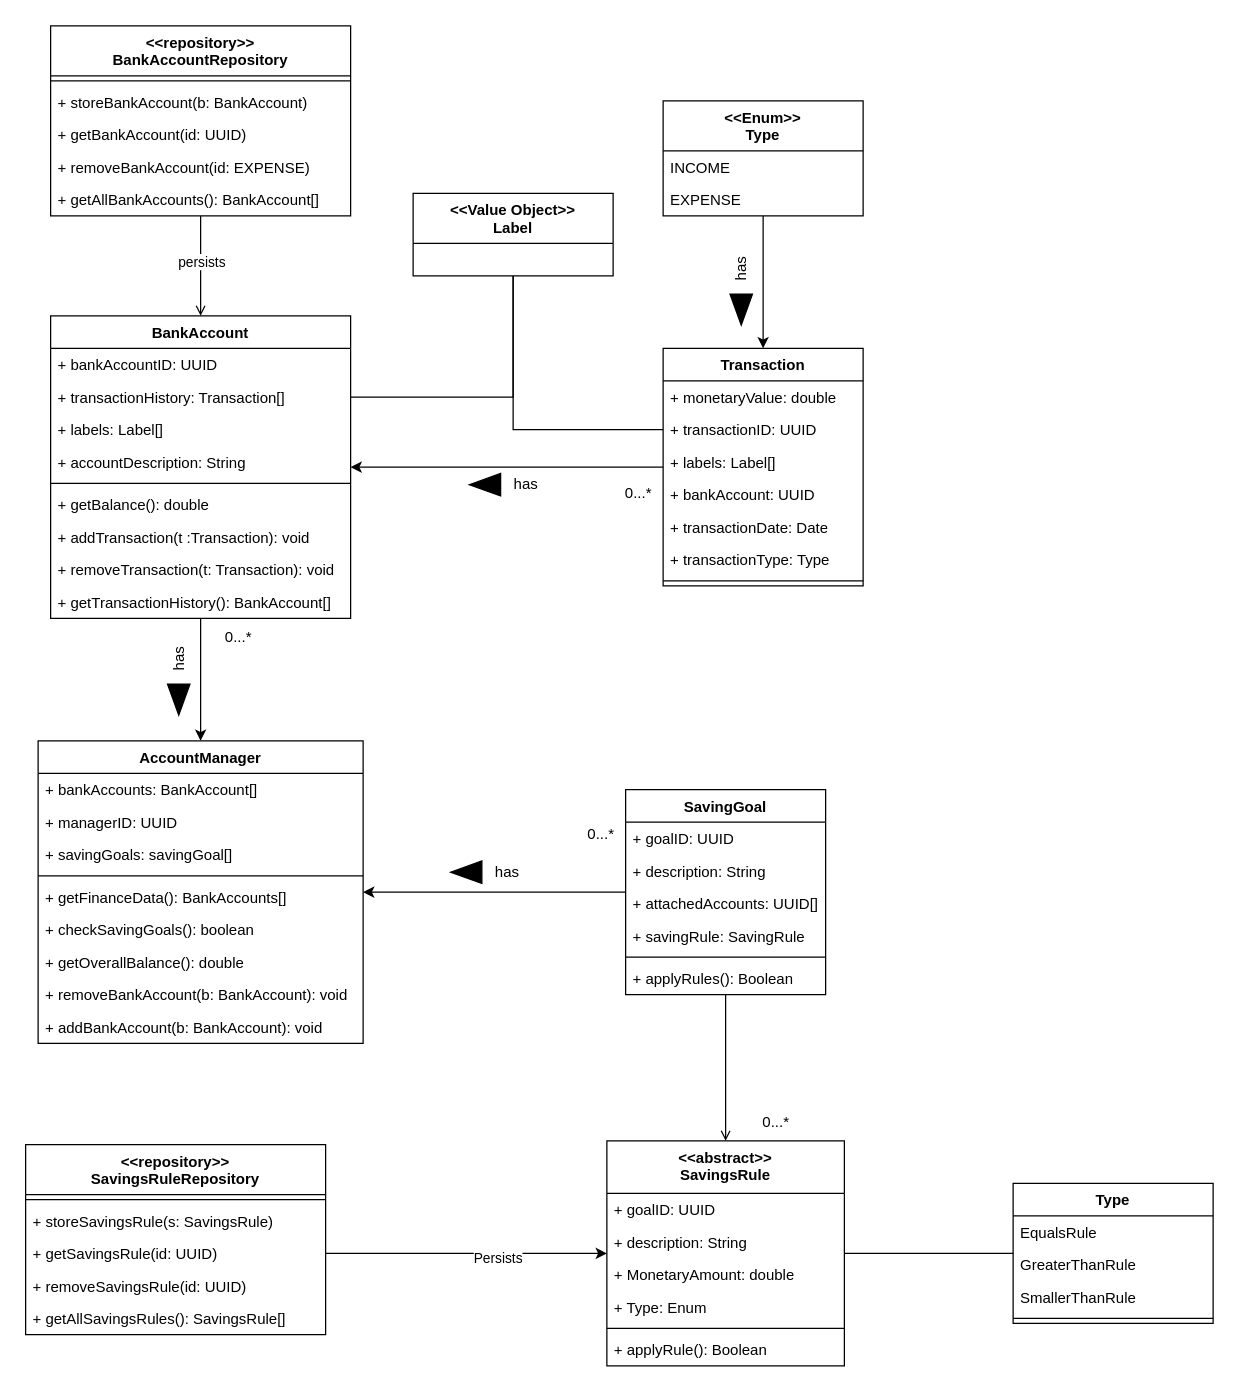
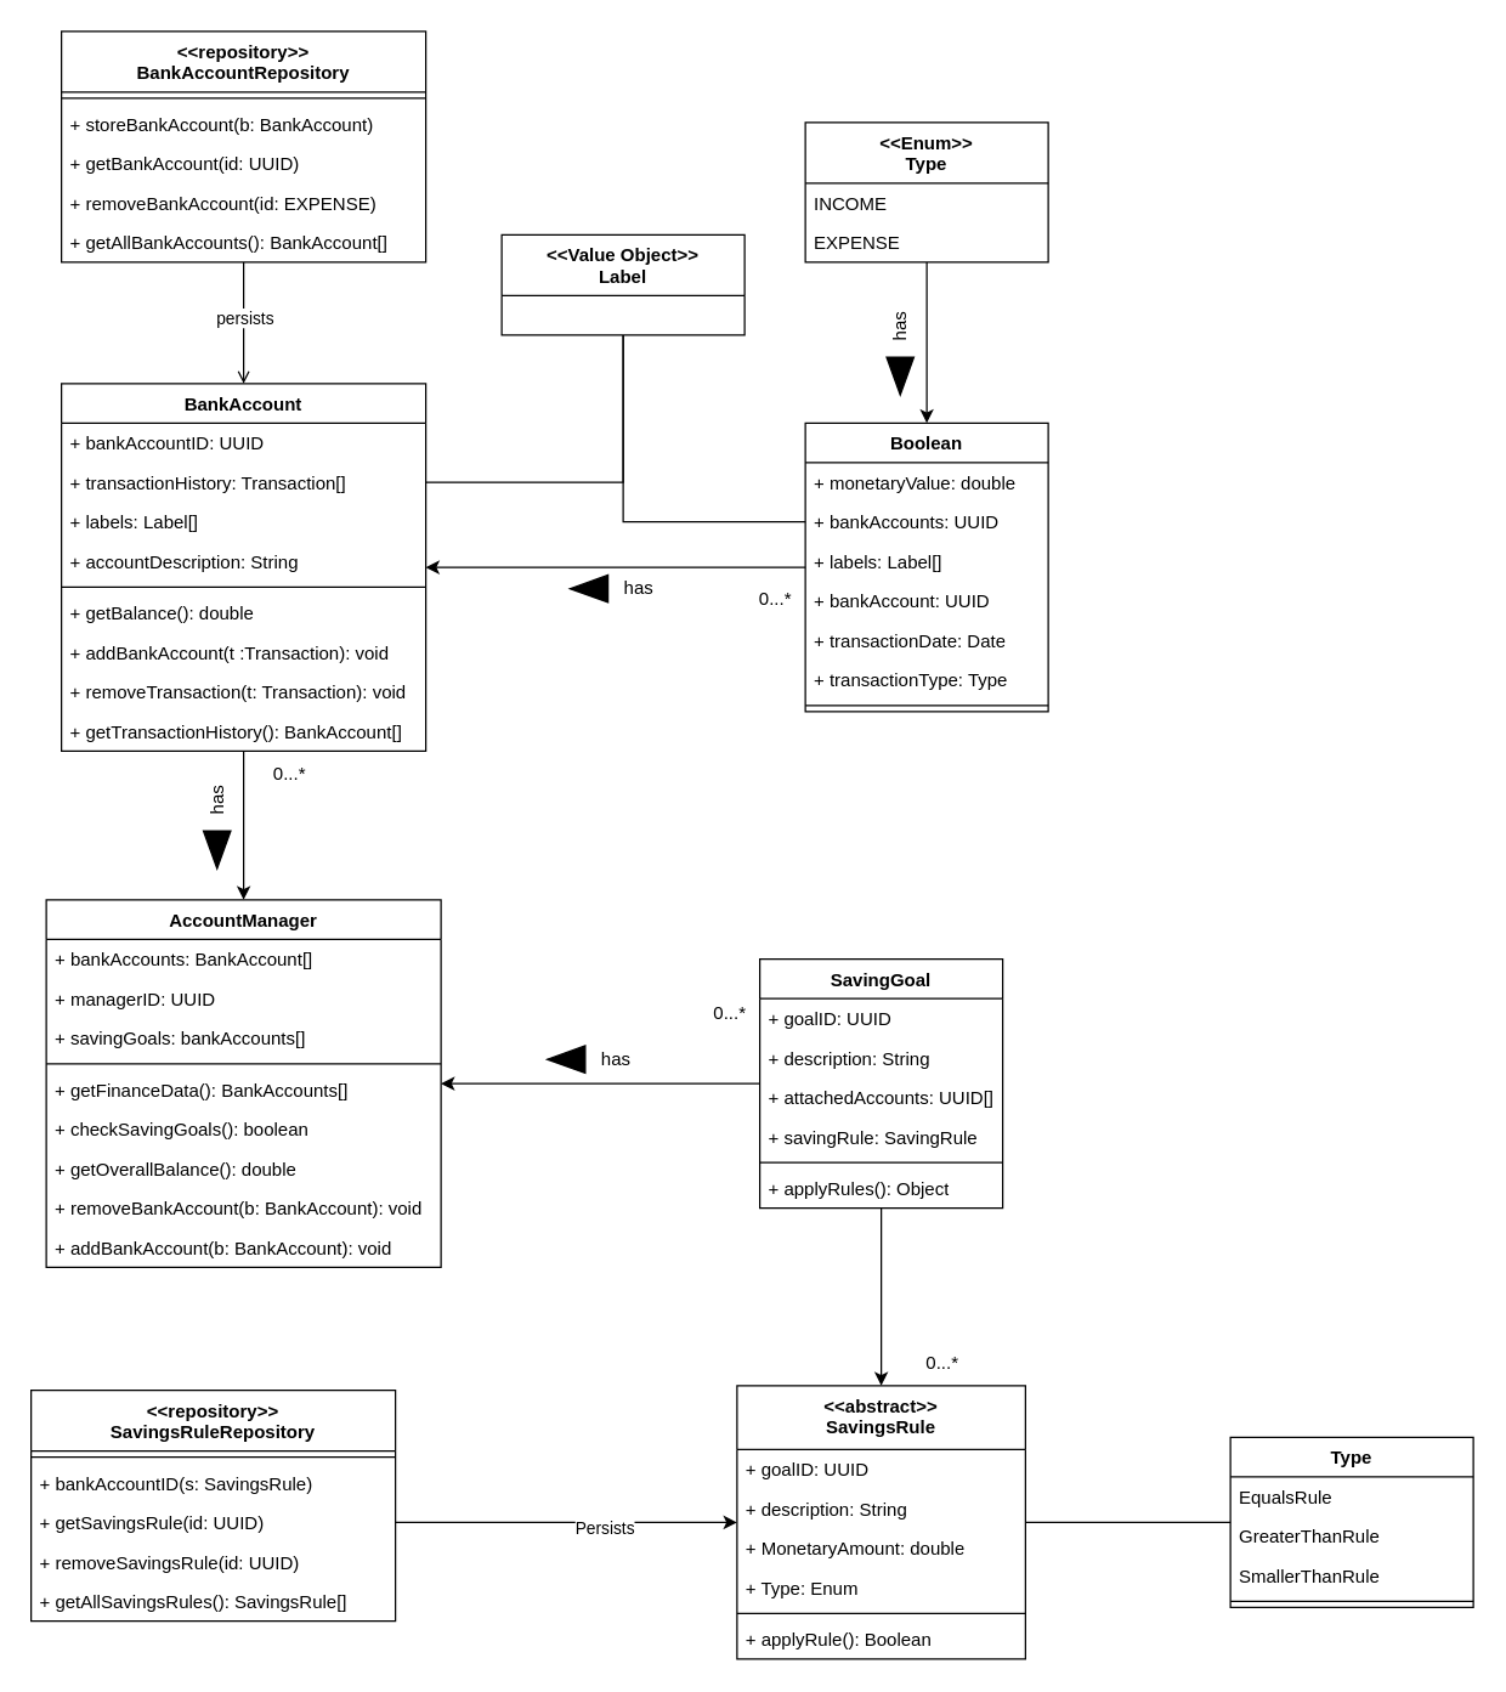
- <mxCell id="13" value="Transaction" style="swimlane;fontStyle=1;align=center;verticalAlign=top;childLayout=stackLayout;horizontal=1;startSize=26;horizontalStack=0;resizeParent=1;resizeParentMax=0;resizeLast=0;collapsible=1;marginBottom=0;whiteSpace=wrap;html=1;" vertex="1" parent="1"><mxGeometry x="530" y="278" width="160" height="190" as="geometry" /></mxCell>
+ <mxCell id="13" value="Boolean" style="swimlane;fontStyle=1;align=center;verticalAlign=top;childLayout=stackLayout;horizontal=1;startSize=26;horizontalStack=0;resizeParent=1;resizeParentMax=0;resizeLast=0;collapsible=1;marginBottom=0;whiteSpace=wrap;html=1;" vertex="1" parent="1"><mxGeometry x="530" y="278" width="160" height="190" as="geometry" /></mxCell>
- <mxCell id="15" value="+ transactionID: UUID" style="text;strokeColor=none;fillColor=none;align=left;verticalAlign=top;spacingLeft=4;spacingRight=4;overflow=hidden;rotatable=0;points=[[0,0.5],[1,0.5]];portConstraint=eastwest;whiteSpace=wrap;html=1;" vertex="1" parent="13"><mxGeometry y="52" width="160" height="26" as="geometry" /></mxCell>
+ <mxCell id="15" value="+ bankAccounts: UUID" style="text;strokeColor=none;fillColor=none;align=left;verticalAlign=top;spacingLeft=4;spacingRight=4;overflow=hidden;rotatable=0;points=[[0,0.5],[1,0.5]];portConstraint=eastwest;whiteSpace=wrap;html=1;" vertex="1" parent="13"><mxGeometry y="52" width="160" height="26" as="geometry" /></mxCell>
- <mxCell id="10" value="+ addTransaction(t :Transaction): void" style="text;strokeColor=none;fillColor=none;align=left;verticalAlign=top;spacingLeft=4;spacingRight=4;overflow=hidden;rotatable=0;points=[[0,0.5],[1,0.5]];portConstraint=eastwest;whiteSpace=wrap;html=1;" vertex="1" parent="3"><mxGeometry y="164" width="240" height="26" as="geometry" /></mxCell>
+ <mxCell id="10" value="+ addBankAccount(t :Transaction): void" style="text;strokeColor=none;fillColor=none;align=left;verticalAlign=top;spacingLeft=4;spacingRight=4;overflow=hidden;rotatable=0;points=[[0,0.5],[1,0.5]];portConstraint=eastwest;whiteSpace=wrap;html=1;" vertex="1" parent="3"><mxGeometry y="164" width="240" height="26" as="geometry" /></mxCell>
- <mxCell id="25" value="+ savingGoals: savingGoal[]" style="text;strokeColor=none;fillColor=none;align=left;verticalAlign=top;spacingLeft=4;spacingRight=4;overflow=hidden;rotatable=0;points=[[0,0.5],[1,0.5]];portConstraint=eastwest;whiteSpace=wrap;html=1;" vertex="1" parent="22"><mxGeometry y="78" width="260" height="26" as="geometry" /></mxCell>
+ <mxCell id="25" value="+ savingGoals: bankAccounts[]" style="text;strokeColor=none;fillColor=none;align=left;verticalAlign=top;spacingLeft=4;spacingRight=4;overflow=hidden;rotatable=0;points=[[0,0.5],[1,0.5]];portConstraint=eastwest;whiteSpace=wrap;html=1;" vertex="1" parent="22"><mxGeometry y="78" width="260" height="26" as="geometry" /></mxCell>
- <mxCell id="40" value="+ applyRules(): Boolean" style="text;strokeColor=none;fillColor=none;align=left;verticalAlign=top;spacingLeft=4;spacingRight=4;overflow=hidden;rotatable=0;points=[[0,0.5],[1,0.5]];portConstraint=eastwest;whiteSpace=wrap;html=1;" vertex="1" parent="34"><mxGeometry y="138" width="160" height="26" as="geometry" /></mxCell>
+ <mxCell id="40" value="+ applyRules(): Object" style="text;strokeColor=none;fillColor=none;align=left;verticalAlign=top;spacingLeft=4;spacingRight=4;overflow=hidden;rotatable=0;points=[[0,0.5],[1,0.5]];portConstraint=eastwest;whiteSpace=wrap;html=1;" vertex="1" parent="34"><mxGeometry y="138" width="160" height="26" as="geometry" /></mxCell>
- <mxCell id="33" style="edgeStyle=orthogonalEdgeStyle;rounded=0;orthogonalLoop=1;jettySize=auto;html=1;entryX=0.5;entryY=0;entryDx=0;entryDy=0;endArrow=open;" edge="1" parent="1" source="34" target="77"><mxGeometry relative="1" as="geometry" /></mxCell>
+ <mxCell id="33" style="edgeStyle=orthogonalEdgeStyle;rounded=0;orthogonalLoop=1;jettySize=auto;html=1;entryX=0.5;entryY=0;entryDx=0;entryDy=0;" edge="1" parent="1" source="34" target="77"><mxGeometry relative="1" as="geometry" /></mxCell>
- <mxCell id="73" value="+ storeSavingsRule(s: SavingsRule)" style="text;strokeColor=none;fillColor=none;align=left;verticalAlign=top;spacingLeft=4;spacingRight=4;overflow=hidden;rotatable=0;points=[[0,0.5],[1,0.5]];portConstraint=eastwest;whiteSpace=wrap;html=1;" vertex="1" parent="71"><mxGeometry y="48" width="240" height="26" as="geometry" /></mxCell>
+ <mxCell id="73" value="+ bankAccountID(s: SavingsRule)" style="text;strokeColor=none;fillColor=none;align=left;verticalAlign=top;spacingLeft=4;spacingRight=4;overflow=hidden;rotatable=0;points=[[0,0.5],[1,0.5]];portConstraint=eastwest;whiteSpace=wrap;html=1;" vertex="1" parent="71"><mxGeometry y="48" width="240" height="26" as="geometry" /></mxCell>
